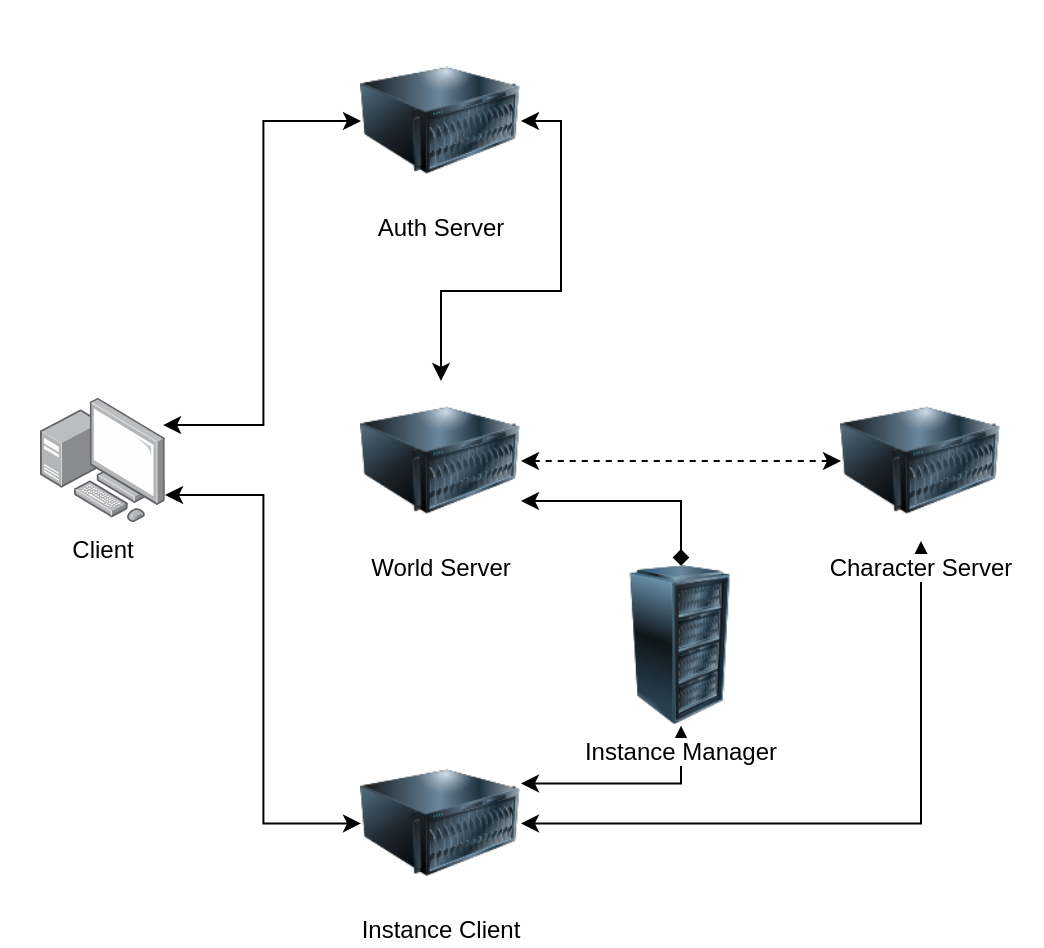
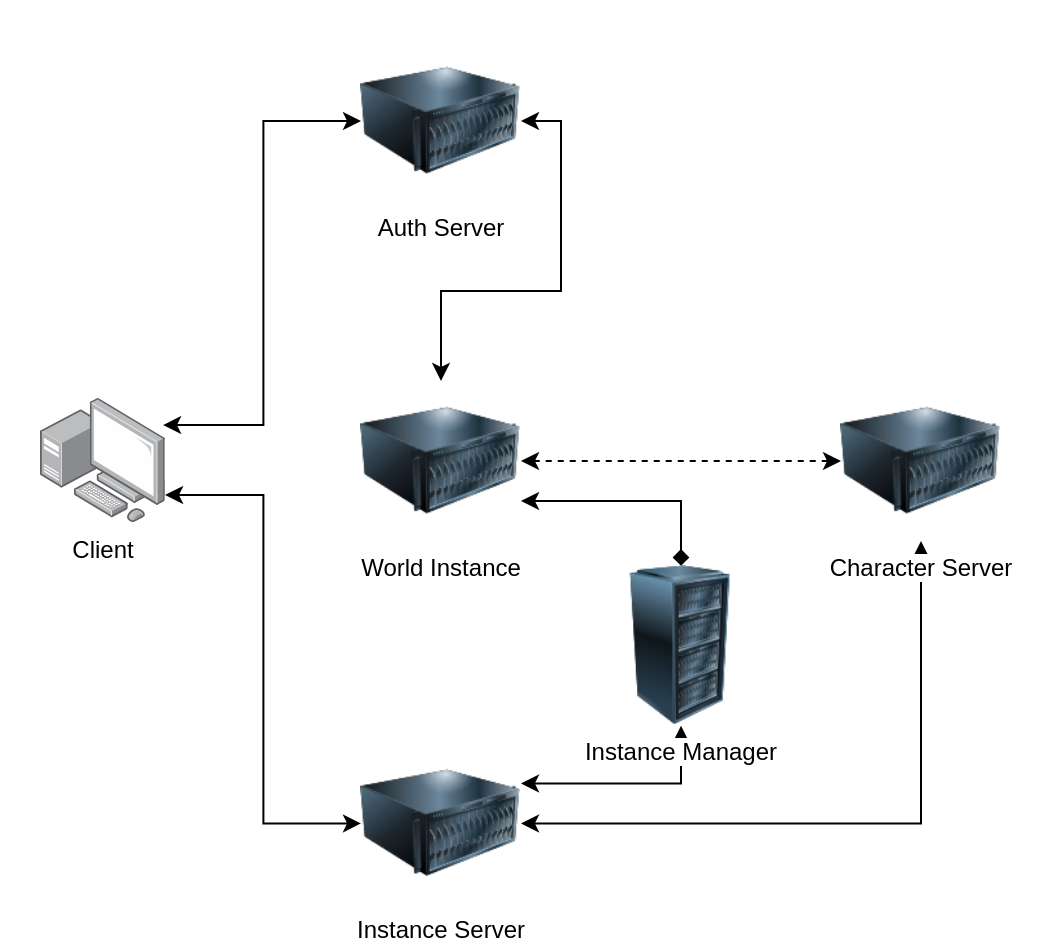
- <mxCell id="7" value="World Server" style="image;html=1;labelBackgroundColor=#ffffff;image=img/lib/clip_art/computers/Server_128x128.png" parent="1" vertex="1"><mxGeometry x="180" y="190" width="80" height="80" as="geometry" /></mxCell>
+ <mxCell id="7" value="World Instance" style="image;html=1;labelBackgroundColor=#ffffff;image=img/lib/clip_art/computers/Server_128x128.png" parent="1" vertex="1"><mxGeometry x="180" y="190" width="80" height="80" as="geometry" /></mxCell>
- <mxCell id="10" value="Instance Client" style="image;html=1;labelBackgroundColor=#ffffff;image=img/lib/clip_art/computers/Server_128x128.png" parent="1" vertex="1"><mxGeometry x="180" y="371.2" width="80" height="80" as="geometry" /></mxCell>
+ <mxCell id="10" value="Instance Server" style="image;html=1;labelBackgroundColor=#ffffff;image=img/lib/clip_art/computers/Server_128x128.png" parent="1" vertex="1"><mxGeometry x="180" y="371.2" width="80" height="80" as="geometry" /></mxCell>
